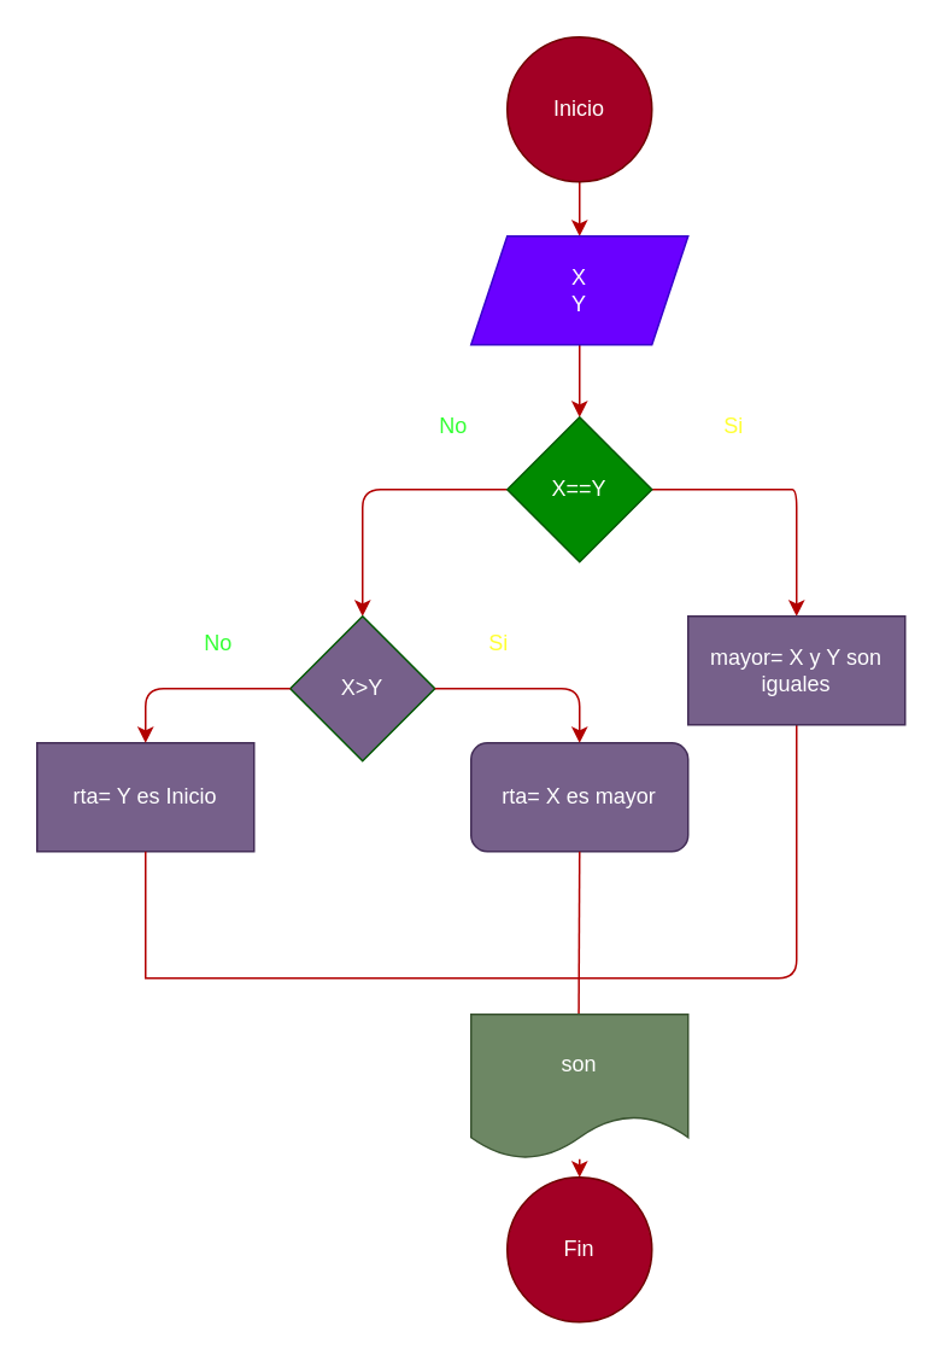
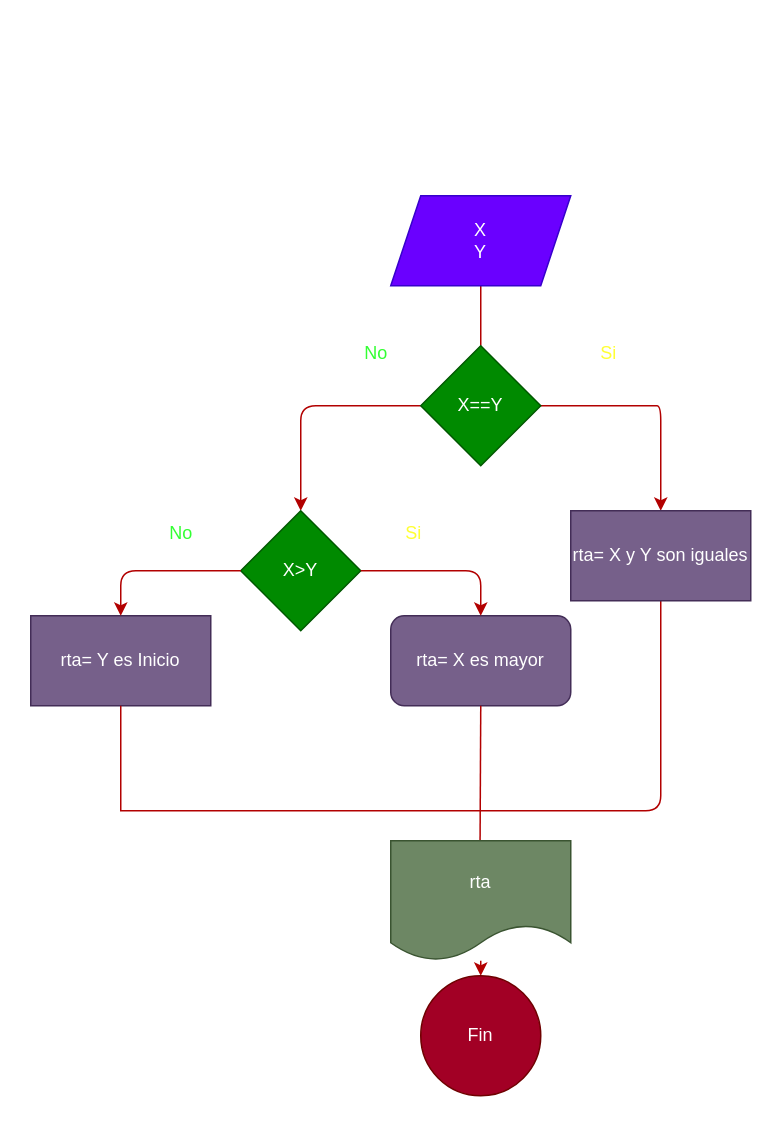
- <mxCell id="3" value="Inicio" style="ellipse;whiteSpace=wrap;html=1;aspect=fixed;fillColor=#a20025;fontColor=#ffffff;strokeColor=#6F0000;" parent="1" vertex="1"><mxGeometry x="280" y="20" width="80" height="80" as="geometry" /></mxCell>
- <mxCell id="2" style="edgeStyle=none;html=1;entryX=0.5;entryY=0;entryDx=0;entryDy=0;fillColor=#e51400;strokeColor=#B20000;" parent="1" source="3" target="5" edge="1"><mxGeometry relative="1" as="geometry" /></mxCell>
- <mxCell id="4" value="" style="edgeStyle=none;html=1;fillColor=#e51400;strokeColor=#B20000;" parent="1" source="5" target="8" edge="1"><mxGeometry relative="1" as="geometry" /></mxCell>
+ <mxCell id="4" value="" style="edgeStyle=none;html=1;fillColor=#e51400;strokeColor=#B20000;endArrow=none;" parent="1" source="5" target="8" edge="1"><mxGeometry relative="1" as="geometry" /></mxCell>
- <mxCell id="24" value="mayor= X y Y son iguales" style="rounded=0;whiteSpace=wrap;html=1;strokeColor=#432D57;fontFamily=Helvetica;fontSize=12;fontColor=#ffffff;fillColor=#76608a;" vertex="1" parent="1"><mxGeometry x="380" y="340" width="120" height="60" as="geometry" /></mxCell>
+ <mxCell id="24" value="rta= X y Y son iguales" style="rounded=0;whiteSpace=wrap;html=1;strokeColor=#432D57;fontFamily=Helvetica;fontSize=12;fontColor=#ffffff;fillColor=#76608a;" vertex="1" parent="1"><mxGeometry x="380" y="340" width="120" height="60" as="geometry" /></mxCell>
- <mxCell id="19" value="X&amp;gt;Y" style="rhombus;whiteSpace=wrap;html=1;fillColor=#76608a;fontColor=#ffffff;strokeColor=#005700;" vertex="1" parent="1"><mxGeometry x="160" y="340" width="80" height="80" as="geometry" /></mxCell>
+ <mxCell id="19" value="X&amp;gt;Y" style="rhombus;whiteSpace=wrap;html=1;fillColor=#008a00;fontColor=#ffffff;strokeColor=#005700;" vertex="1" parent="1"><mxGeometry x="160" y="340" width="80" height="80" as="geometry" /></mxCell>
- <mxCell id="17" value="son" style="shape=document;whiteSpace=wrap;html=1;boundedLbl=1;fillColor=#6d8764;fontColor=#ffffff;strokeColor=#3A5431;" parent="1" vertex="1"><mxGeometry x="260" y="560" width="120" height="80" as="geometry" /></mxCell>
+ <mxCell id="17" value="rta" style="shape=document;whiteSpace=wrap;html=1;boundedLbl=1;fillColor=#6d8764;fontColor=#ffffff;strokeColor=#3A5431;" parent="1" vertex="1"><mxGeometry x="260" y="560" width="120" height="80" as="geometry" /></mxCell>
